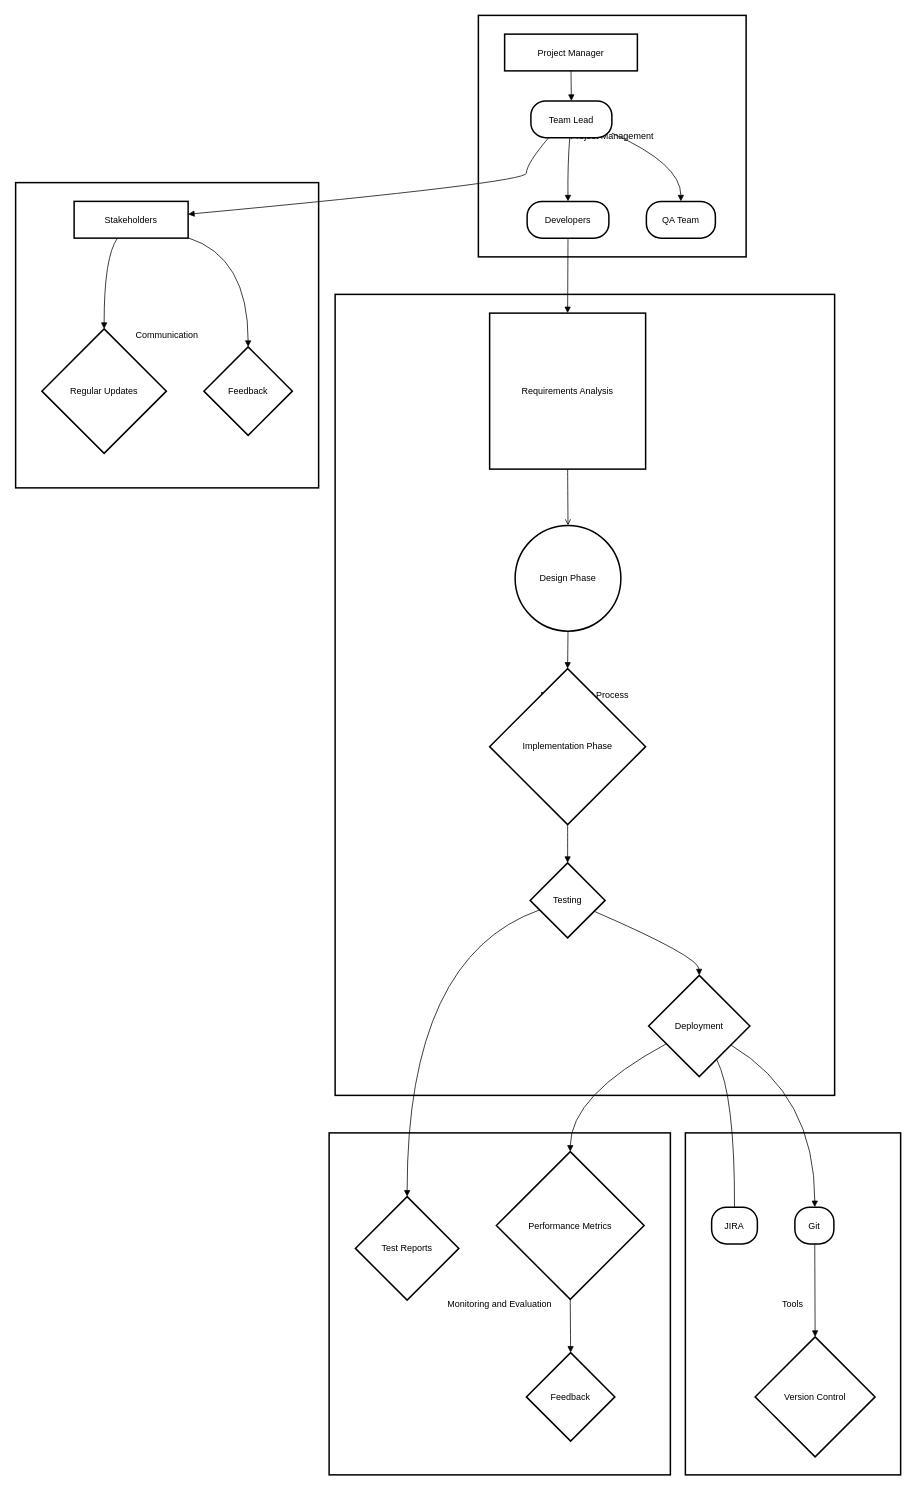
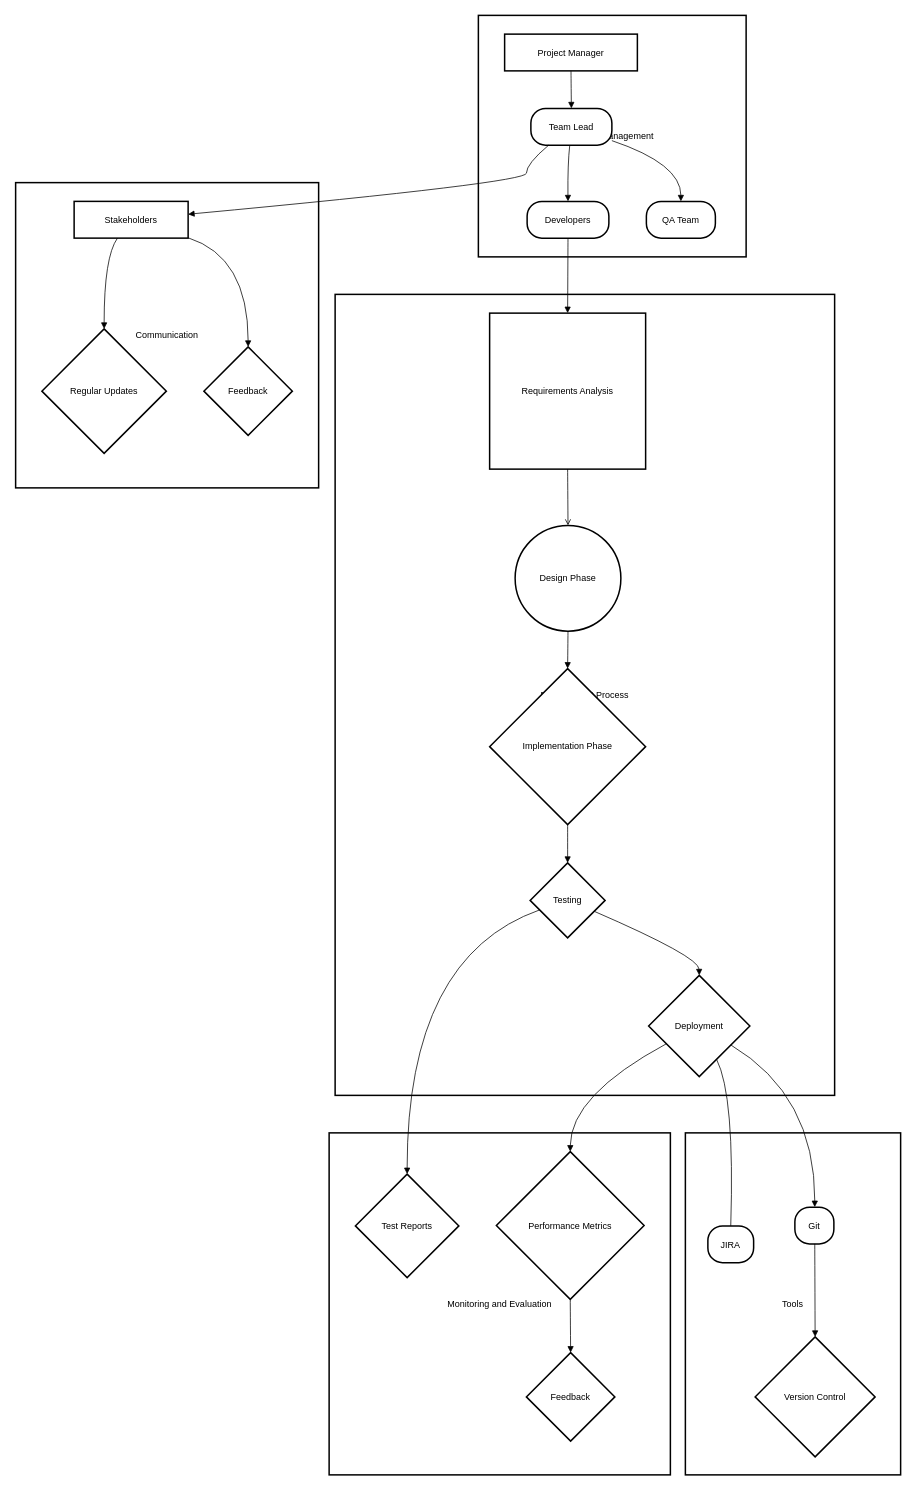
- <mxCell id="8" value="Team Lead" style="rounded=1;arcSize=40;strokeWidth=2" vertex="1" parent="1"><mxGeometry x="707" y="134" width="108" height="49" as="geometry" /></mxCell>
+ <mxCell id="8" value="Team Lead" style="rounded=1;arcSize=40;strokeWidth=2" vertex="1" parent="1"><mxGeometry x="707" y="144" width="108" height="49" as="geometry" /></mxCell>
- <mxCell id="16" value="JIRA" style="rounded=1;arcSize=40;strokeWidth=2" vertex="1" parent="1"><mxGeometry x="948" y="1609" width="61" height="49" as="geometry" /></mxCell>
+ <mxCell id="16" value="JIRA" style="rounded=1;arcSize=40;strokeWidth=2" vertex="1" parent="1"><mxGeometry x="943" y="1634" width="61" height="49" as="geometry" /></mxCell>
- <mxCell id="22" value="Test Reports" style="rhombus;strokeWidth=2;whiteSpace=wrap;" vertex="1" parent="1"><mxGeometry x="473" y="1595" width="138" height="138" as="geometry" /></mxCell>
+ <mxCell id="22" value="Test Reports" style="rhombus;strokeWidth=2;whiteSpace=wrap;" vertex="1" parent="1"><mxGeometry x="473" y="1565" width="138" height="138" as="geometry" /></mxCell>
